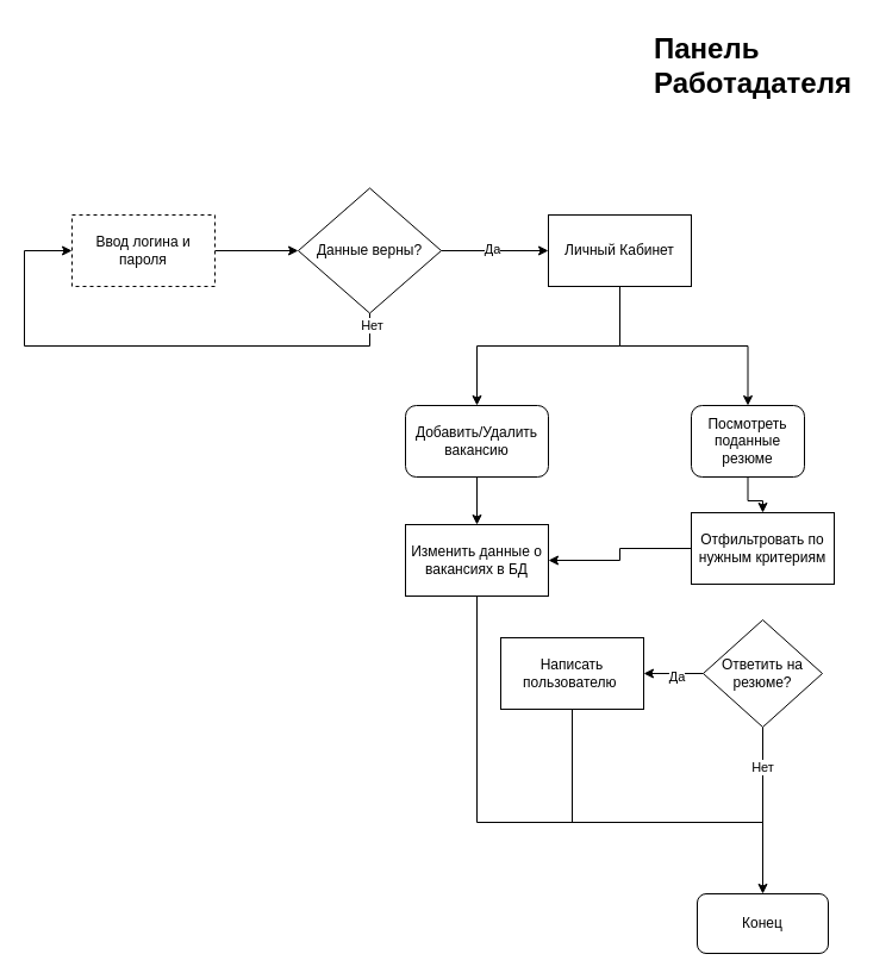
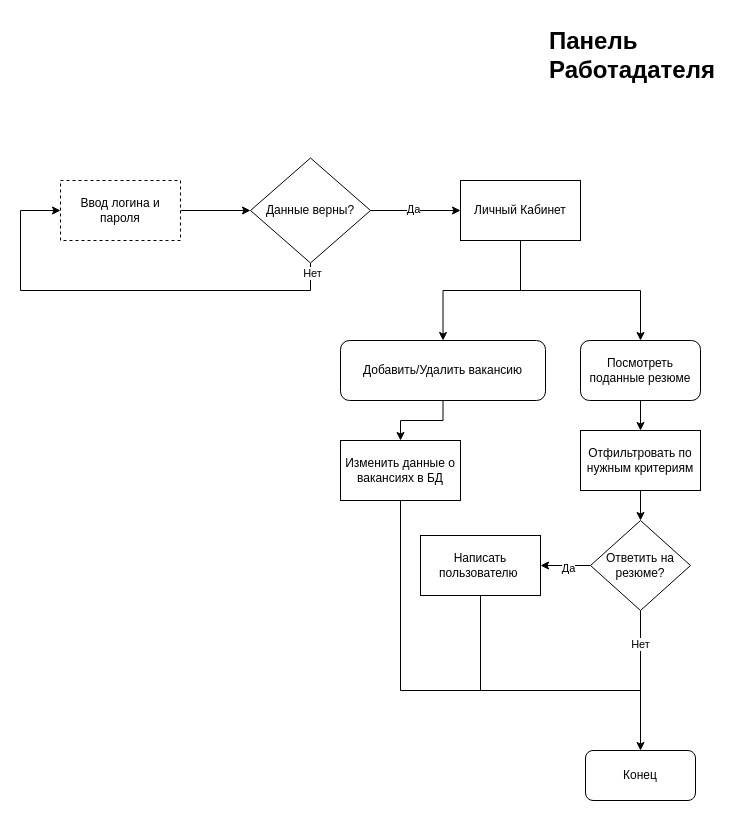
- <mxCell id="12" value="Добавить/Удалить вакансию" style="rounded=1;whiteSpace=wrap;html=1;" vertex="1" parent="1"><mxGeometry x="340" y="340" width="120" height="60" as="geometry" /></mxCell>
+ <mxCell id="12" value="Добавить/Удалить вакансию" style="rounded=1;whiteSpace=wrap;html=1;" vertex="1" parent="1"><mxGeometry x="340" y="340" width="205" height="60" as="geometry" /></mxCell>
- <mxCell id="16" value="Посмотреть поданные резюме" style="rounded=1;whiteSpace=wrap;html=1;" vertex="1" parent="1"><mxGeometry x="580" y="340" width="95" height="60" as="geometry" /></mxCell>
+ <mxCell id="16" value="Посмотреть поданные резюме" style="rounded=1;whiteSpace=wrap;html=1;" vertex="1" parent="1"><mxGeometry x="580" y="340" width="120" height="60" as="geometry" /></mxCell>
- <mxCell id="24" style="edgeStyle=orthogonalEdgeStyle;rounded=0;orthogonalLoop=1;jettySize=auto;html=1;" edge="1" parent="1" source="25" target="27"><mxGeometry relative="1" as="geometry" /></mxCell>
+ <mxCell id="24" style="edgeStyle=orthogonalEdgeStyle;rounded=0;orthogonalLoop=1;jettySize=auto;html=1;entryX=0.5;entryY=0;entryDx=0;entryDy=0;" edge="1" parent="1" source="25" target="22"><mxGeometry relative="1" as="geometry" /></mxCell>
